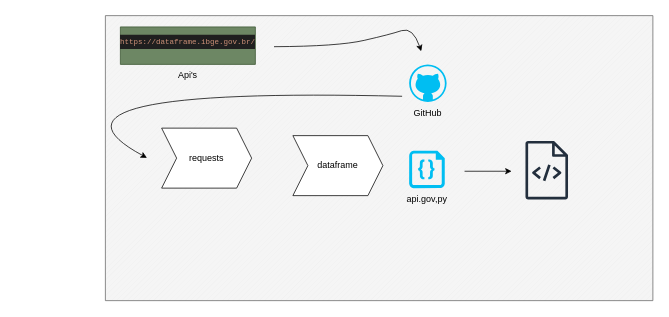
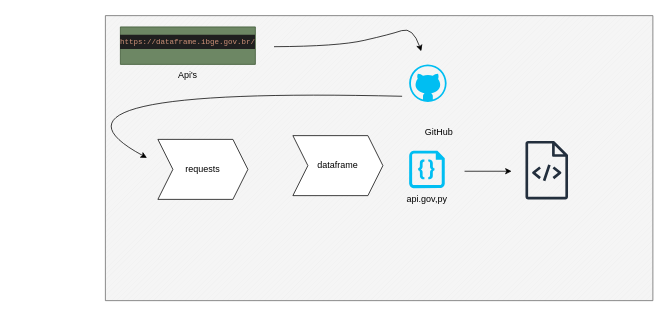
- <mxCell id="7" value="GitHub" style="text;html=1;align=center;verticalAlign=middle;whiteSpace=wrap;rounded=0;" vertex="1" parent="1"><mxGeometry x="540" y="135" width="60" height="30" as="geometry" /></mxCell>
+ <mxCell id="7" value="GitHub" style="text;html=1;align=center;verticalAlign=middle;whiteSpace=wrap;rounded=0;" vertex="1" parent="1"><mxGeometry x="555" y="160" width="60" height="30" as="geometry" /></mxCell>
- <mxCell id="10" value="requests" style="shape=step;perimeter=stepPerimeter;whiteSpace=wrap;html=1;fixedSize=1;" vertex="1" parent="1"><mxGeometry x="215" y="170" width="120" height="80" as="geometry" /></mxCell>
+ <mxCell id="10" value="requests" style="shape=step;perimeter=stepPerimeter;whiteSpace=wrap;html=1;fixedSize=1;" vertex="1" parent="1"><mxGeometry x="210" y="185" width="120" height="80" as="geometry" /></mxCell>
